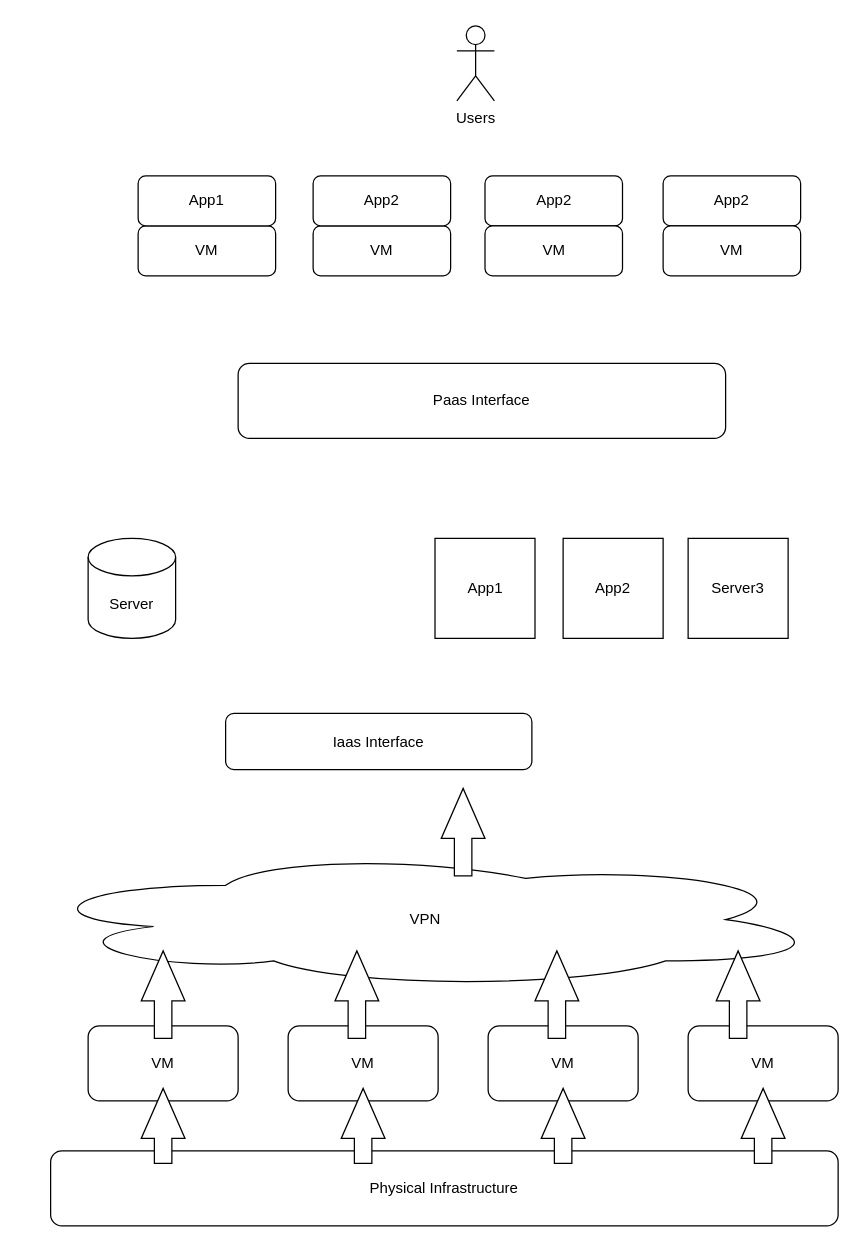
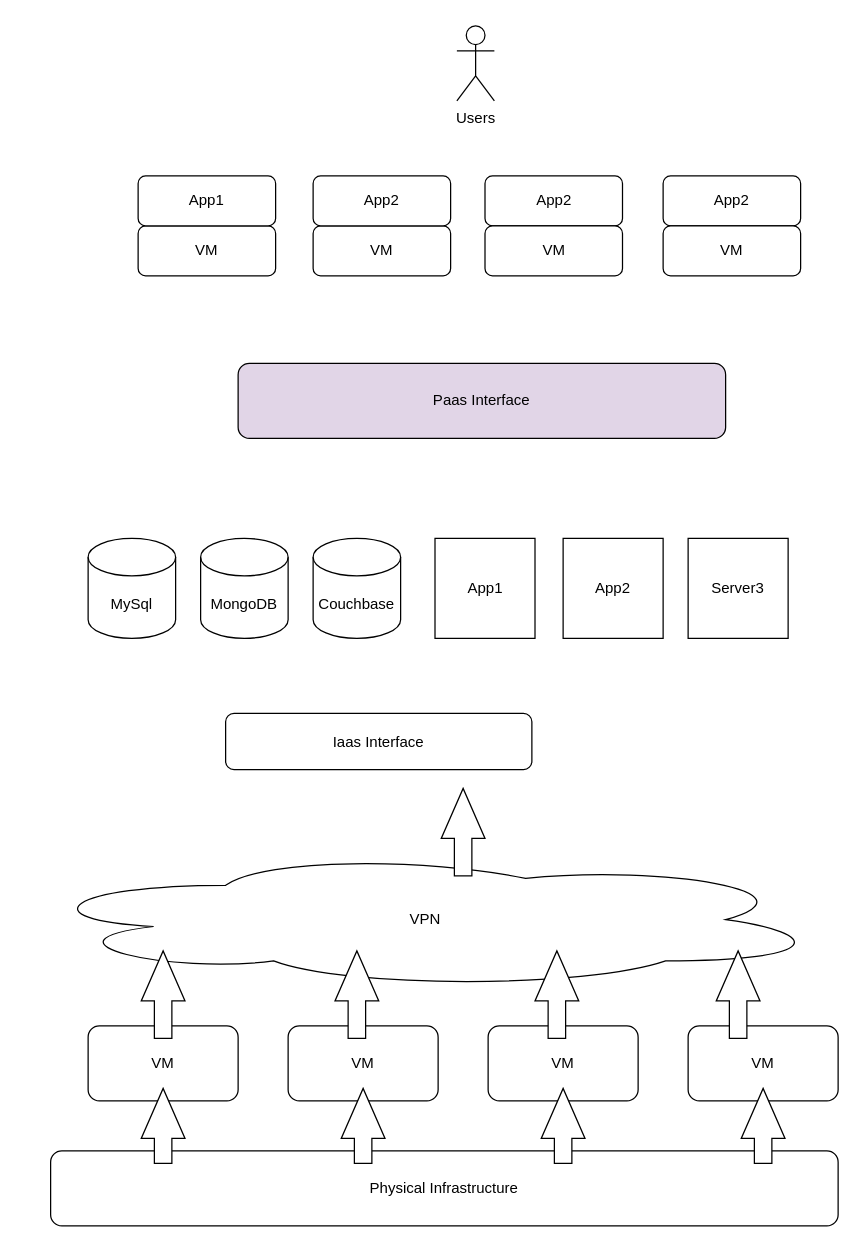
- <mxCell id="19" value="Paas Interface" style="rounded=1;whiteSpace=wrap;html=1;" vertex="1" parent="1"><mxGeometry x="190" y="290" width="390" height="60" as="geometry" /></mxCell>
+ <mxCell id="19" value="Paas Interface" style="rounded=1;whiteSpace=wrap;html=1;fillColor=#e1d5e7;" vertex="1" parent="1"><mxGeometry x="190" y="290" width="390" height="60" as="geometry" /></mxCell>
+ <mxCell id="14" value="MongoDB" style="shape=cylinder3;whiteSpace=wrap;html=1;boundedLbl=1;backgroundOutline=1;size=15;" vertex="1" parent="1"><mxGeometry x="160" y="430" width="70" height="80" as="geometry" /></mxCell>
+ <mxCell id="15" value="Couchbase" style="shape=cylinder3;whiteSpace=wrap;html=1;boundedLbl=1;backgroundOutline=1;size=15;" vertex="1" parent="1"><mxGeometry x="250" y="430" width="70" height="80" as="geometry" /></mxCell>
- <mxCell id="13" value="Server" style="shape=cylinder3;whiteSpace=wrap;html=1;boundedLbl=1;backgroundOutline=1;size=15;" vertex="1" parent="1"><mxGeometry x="70" y="430" width="70" height="80" as="geometry" /></mxCell>
+ <mxCell id="13" value="MySql" style="shape=cylinder3;whiteSpace=wrap;html=1;boundedLbl=1;backgroundOutline=1;size=15;" vertex="1" parent="1"><mxGeometry x="70" y="430" width="70" height="80" as="geometry" /></mxCell>
